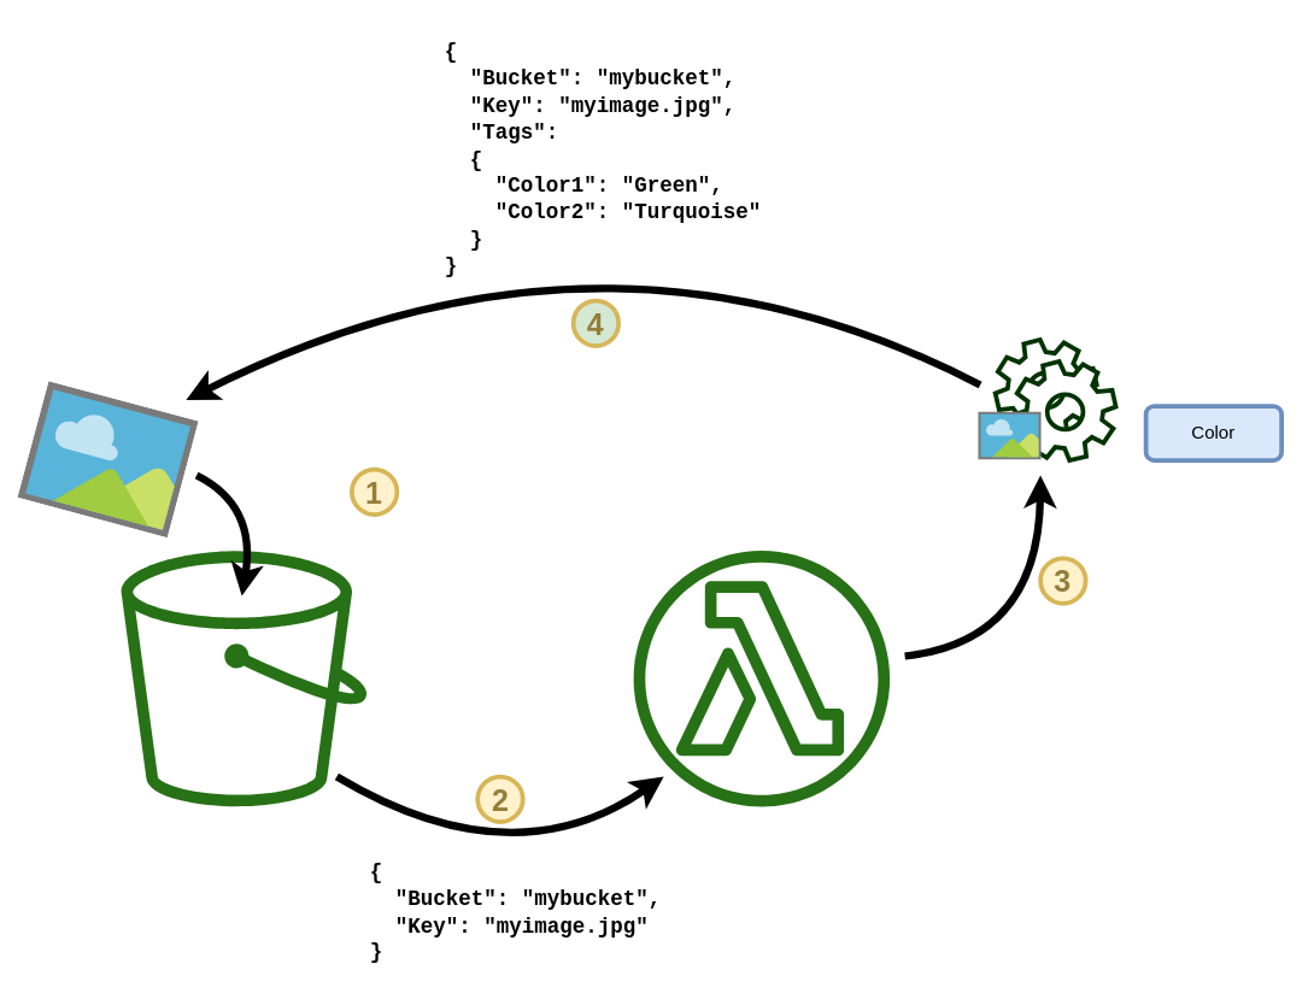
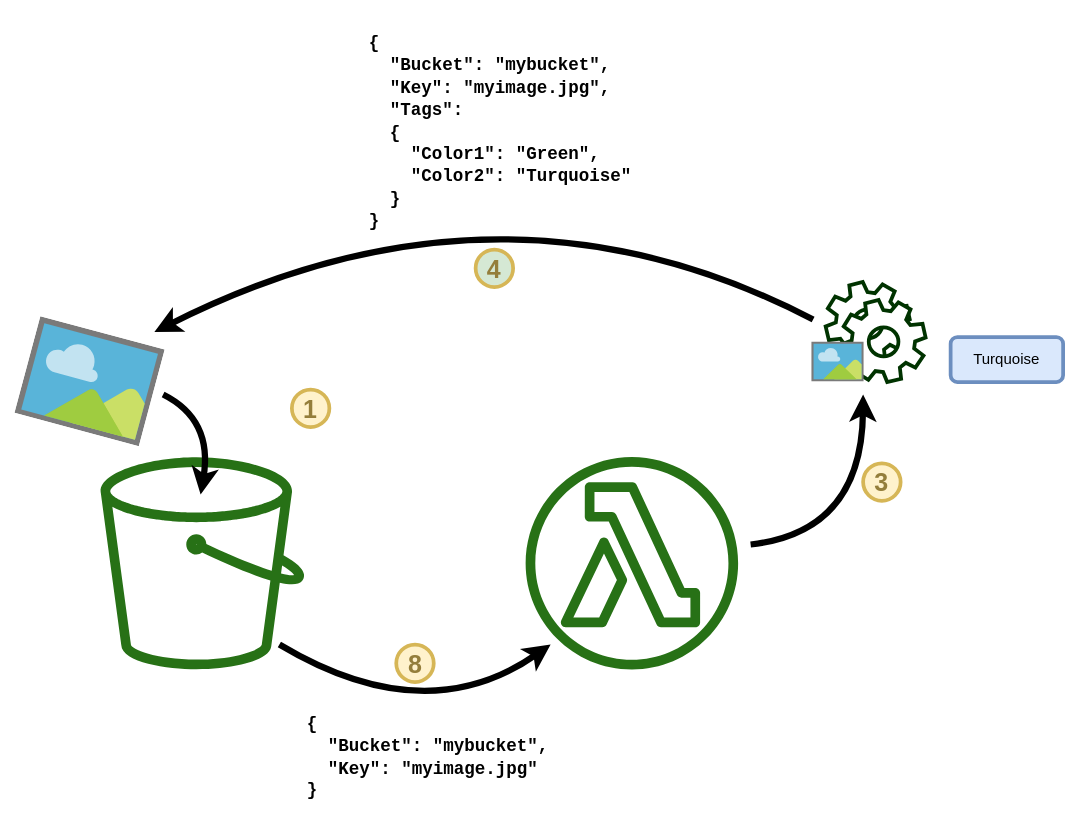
- <mxCell id="11" value="Color" style="rounded=1;whiteSpace=wrap;html=1;strokeColor=#6c8ebf;strokeWidth=3;fillColor=#dae8fc;" vertex="1" parent="1"><mxGeometry x="760" y="269" width="90" height="36" as="geometry" /></mxCell>
+ <mxCell id="11" value="Turquoise" style="rounded=1;whiteSpace=wrap;html=1;strokeColor=#6c8ebf;strokeWidth=3;fillColor=#dae8fc;" vertex="1" parent="1"><mxGeometry x="760" y="269" width="90" height="36" as="geometry" /></mxCell>
- <mxCell id="15" value="&lt;b&gt;&lt;font style=&quot;font-size: 20px&quot; color=&quot;#947e3b&quot;&gt;2&lt;/font&gt;&lt;/b&gt;" style="ellipse;whiteSpace=wrap;html=1;aspect=fixed;strokeColor=#d6b656;strokeWidth=3;fillColor=#fff2cc;" vertex="1" parent="1"><mxGeometry x="316.5" y="515" width="30" height="30" as="geometry" /></mxCell>
+ <mxCell id="15" value="&lt;b&gt;&lt;font style=&quot;font-size: 20px&quot; color=&quot;#947e3b&quot;&gt;8&lt;/font&gt;&lt;/b&gt;" style="ellipse;whiteSpace=wrap;html=1;aspect=fixed;strokeColor=#d6b656;strokeWidth=3;fillColor=#fff2cc;" vertex="1" parent="1"><mxGeometry x="316.5" y="515" width="30" height="30" as="geometry" /></mxCell>
